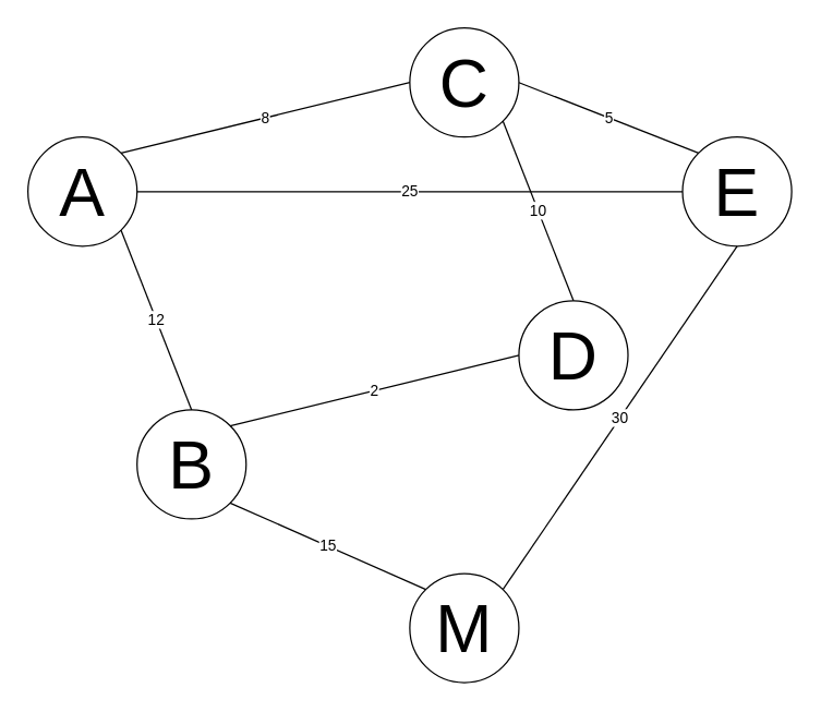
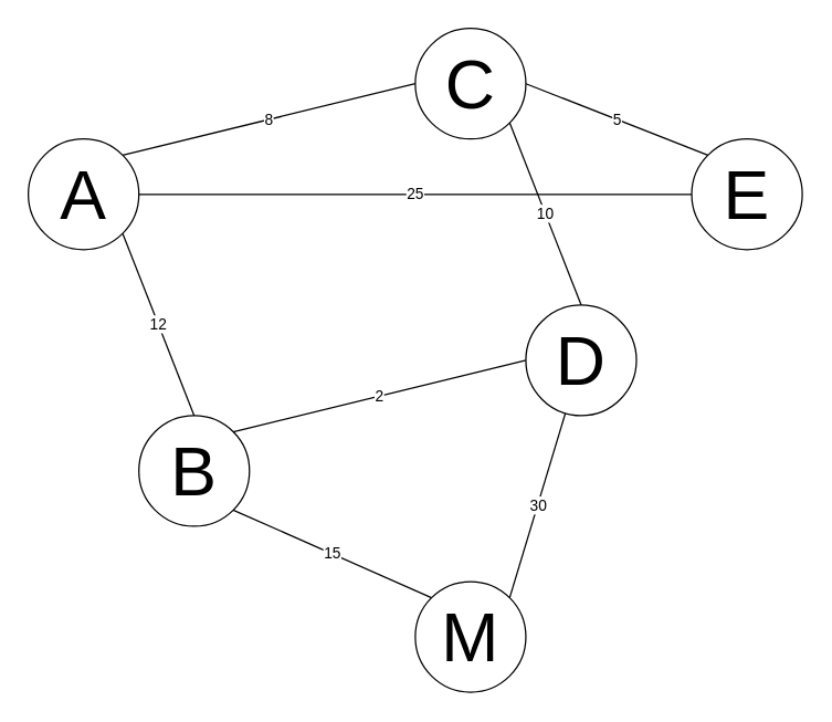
- <mxCell id="13" value="30" style="endArrow=none;html=1;entryX=0.5;entryY=1;entryDx=0;entryDy=0;exitX=1;exitY=0;exitDx=0;exitDy=0;" edge="1" parent="1" source="7" target="6"><mxGeometry width="50" height="50" relative="1" as="geometry"><mxPoint x="490" y="410" as="sourcePoint" /><mxPoint x="540" y="360" as="targetPoint" /></mxGeometry></mxCell>
+ <mxCell id="13" value="30" style="endArrow=none;html=1;exitX=1;exitY=0;exitDx=0;exitDy=0;" edge="1" parent="1" source="7" target="5"><mxGeometry width="50" height="50" relative="1" as="geometry"><mxPoint x="490" y="410" as="sourcePoint" /><mxPoint x="540" y="360" as="targetPoint" /></mxGeometry></mxCell>
